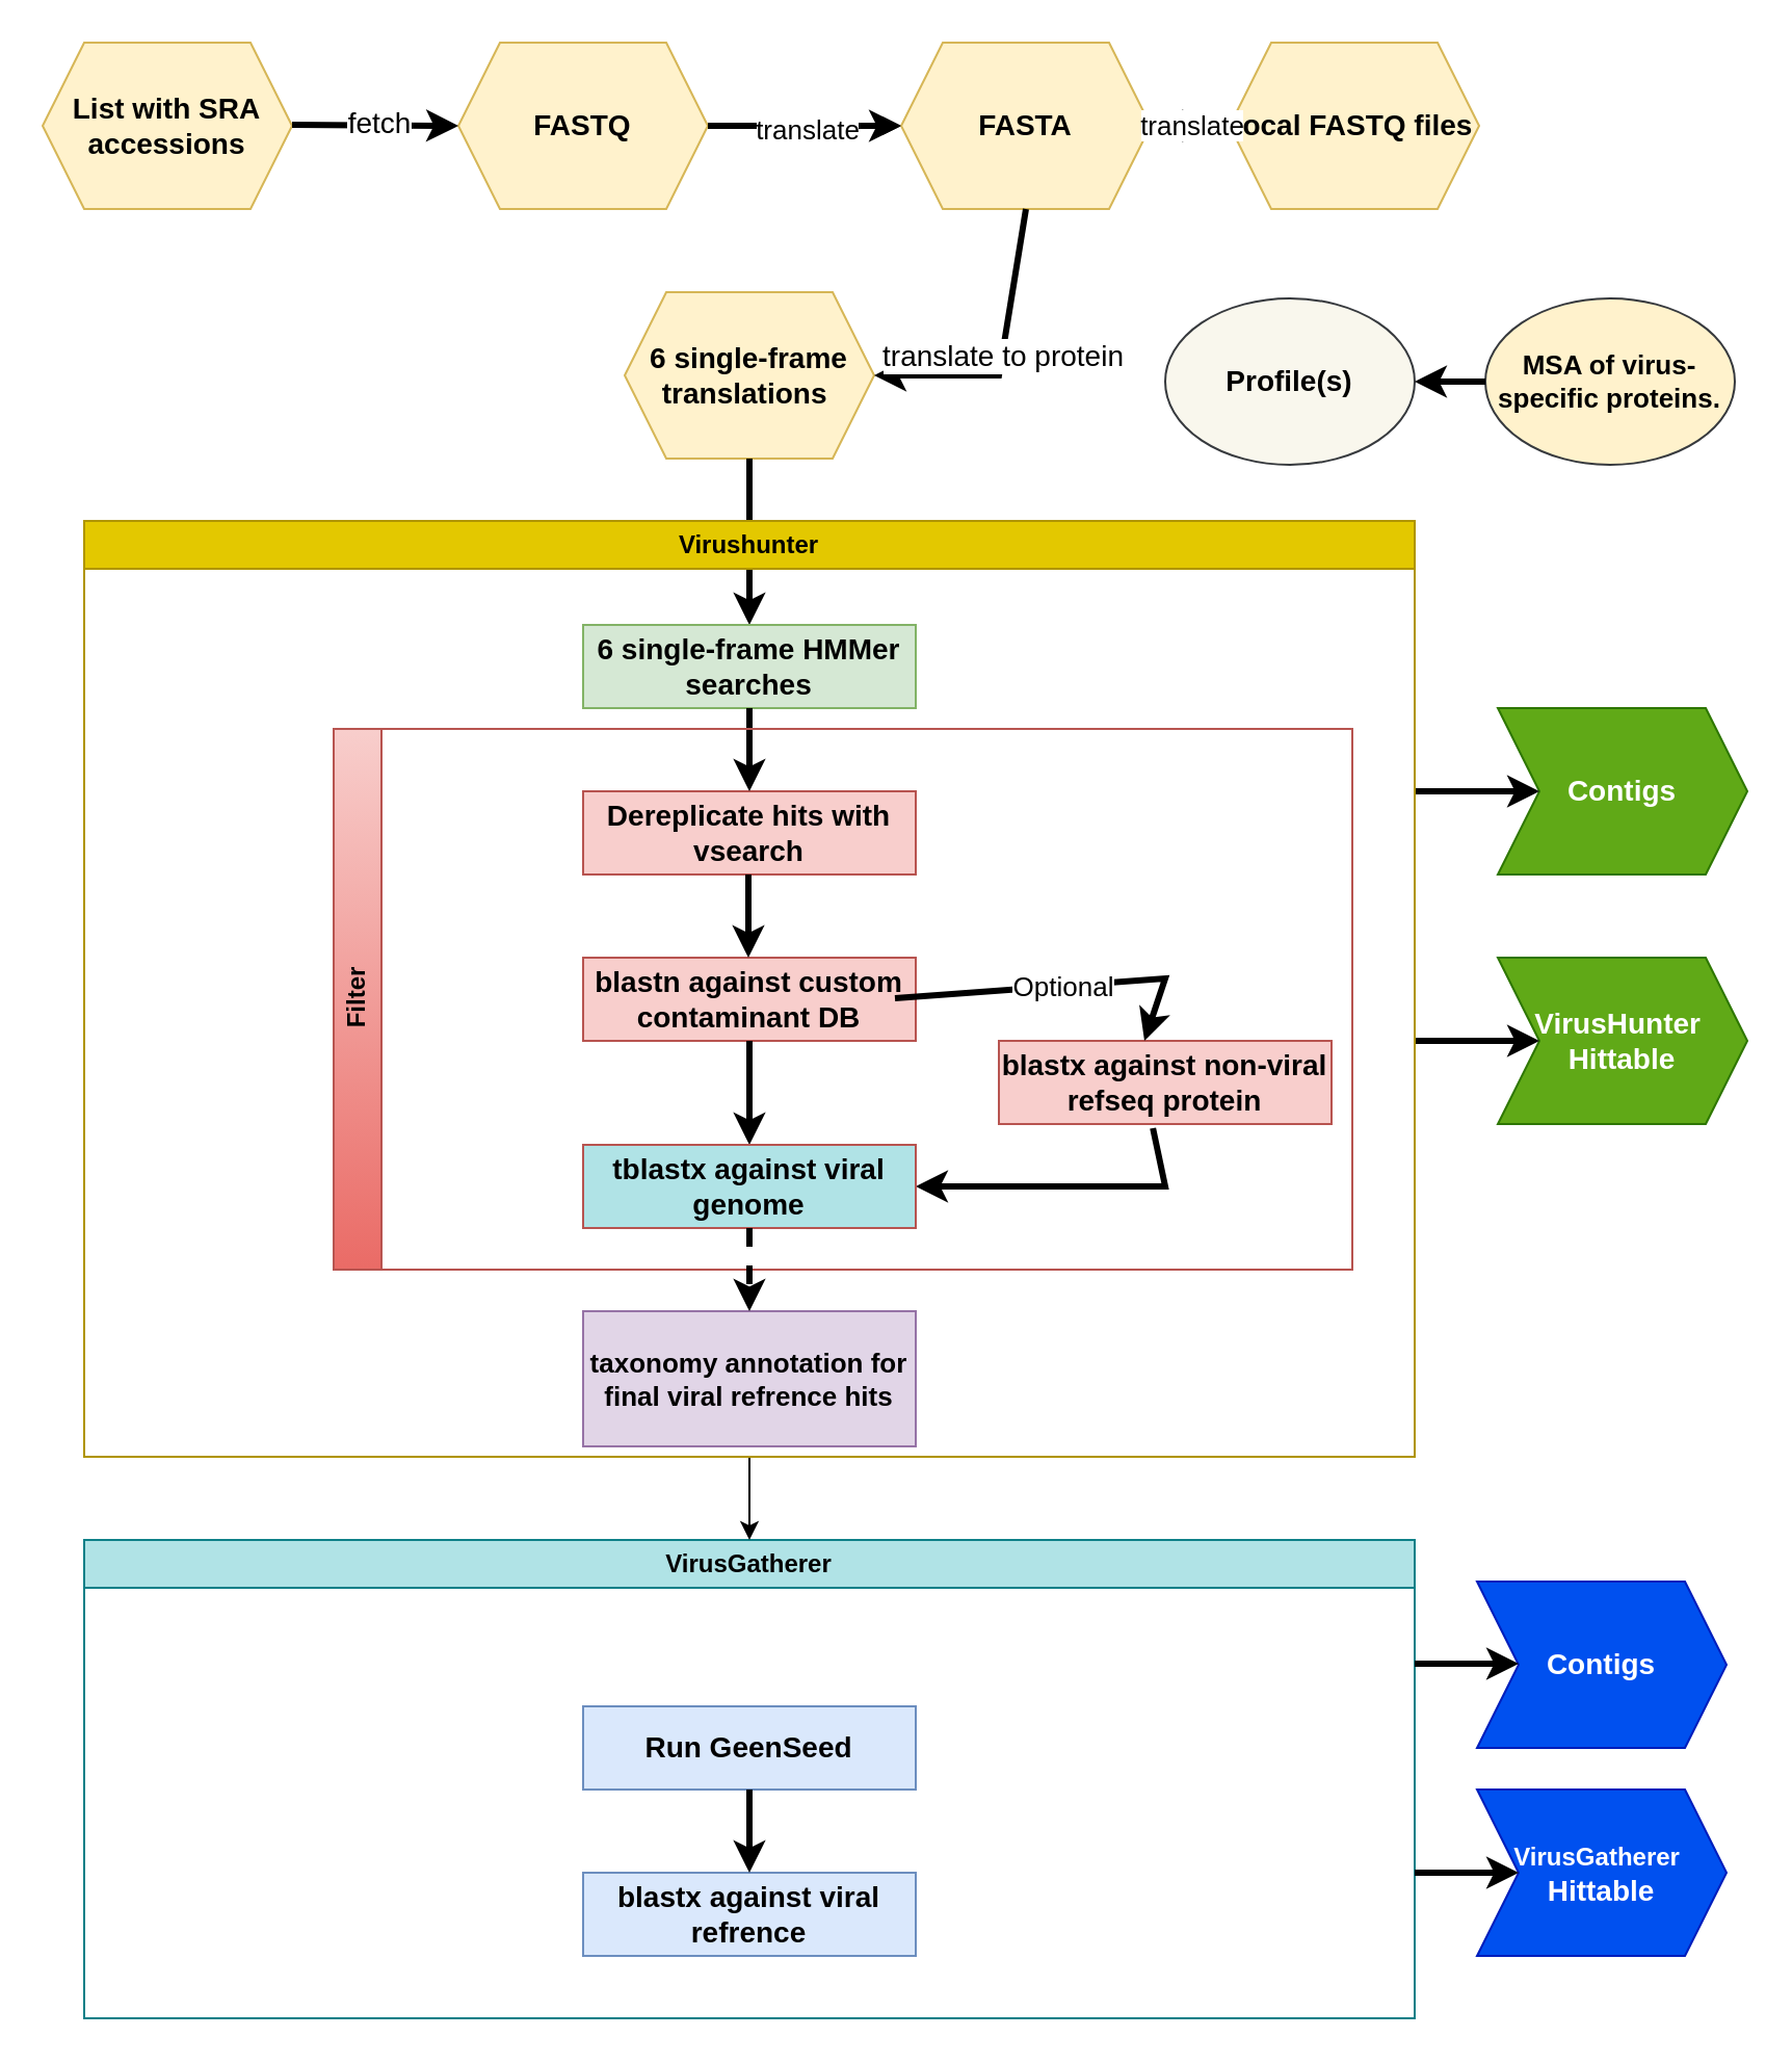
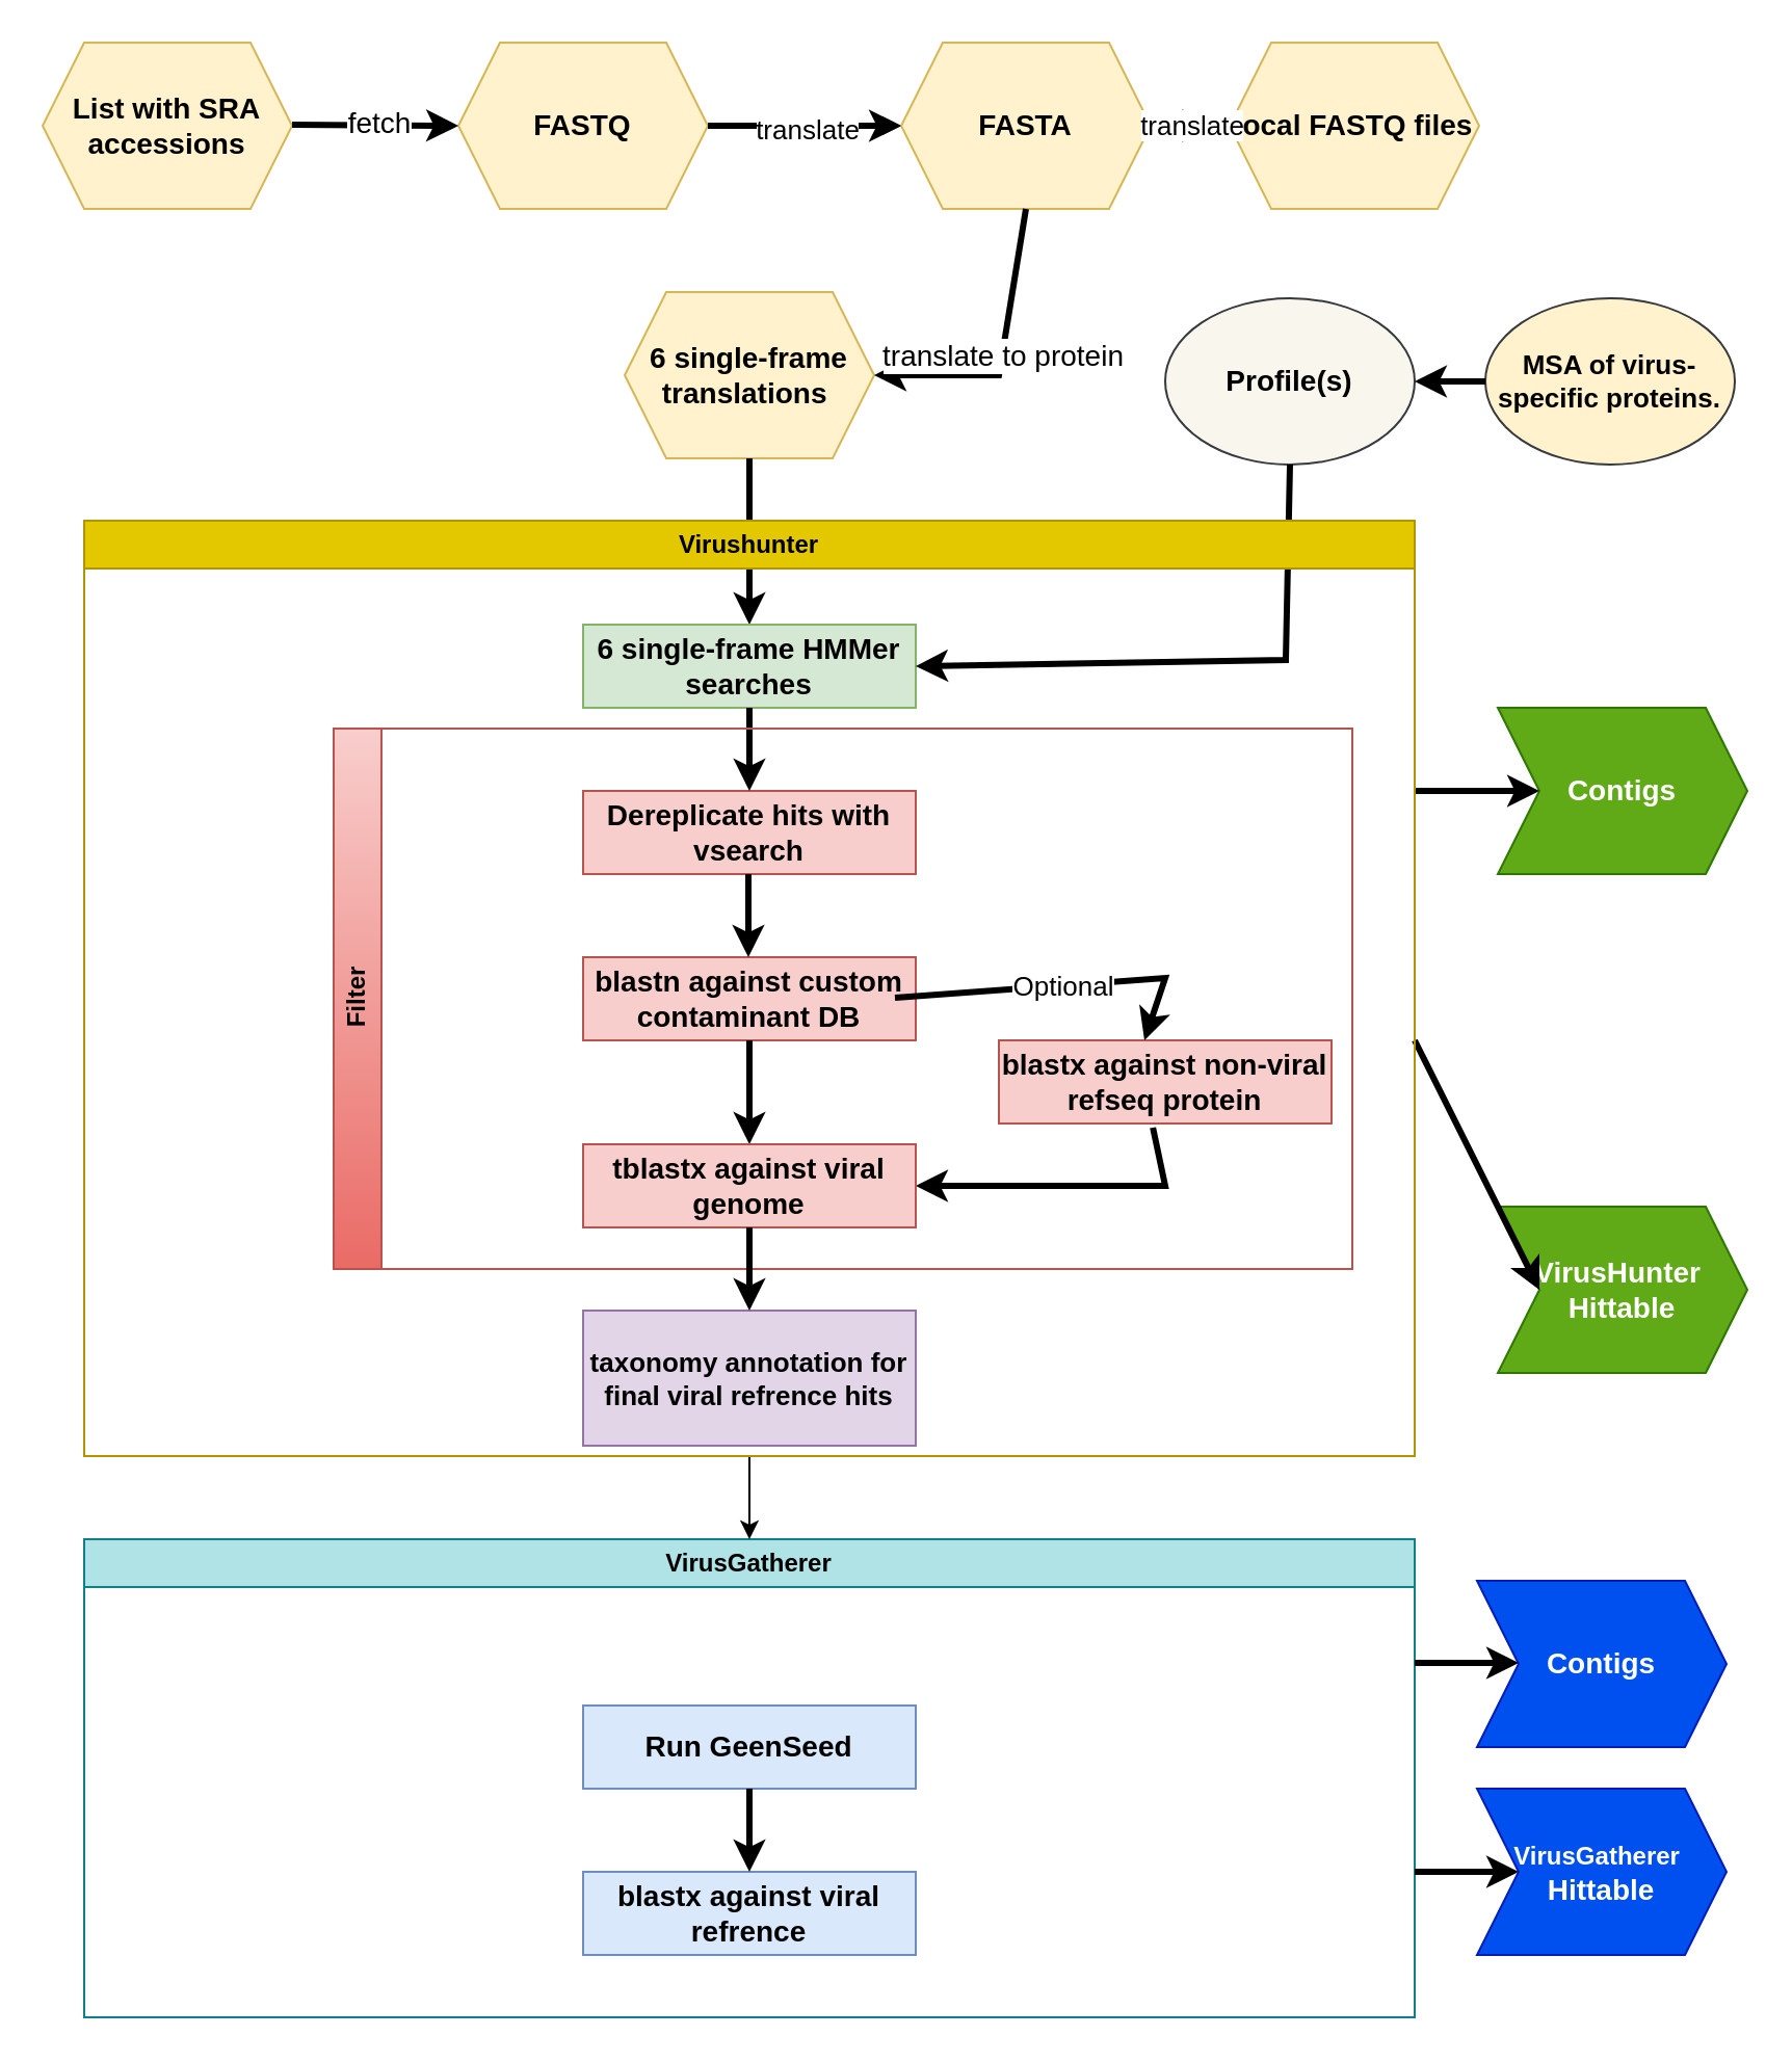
+ <mxCell id="46" value="" style="endArrow=classic;html=1;rounded=0;exitX=0.5;exitY=1;exitDx=0;exitDy=0;entryX=1;entryY=0.5;entryDx=0;entryDy=0;strokeWidth=3;" edge="1" parent="1" source="44" target="20"><mxGeometry width="50" height="50" relative="1" as="geometry"><mxPoint x="484" y="387" as="sourcePoint" /><mxPoint x="534" y="337" as="targetPoint" /><Array as="points"><mxPoint x="618" y="317" /></Array></mxGeometry></mxCell>
- <mxCell id="35" value="&lt;font style=&quot;font-size: 14px;&quot;&gt;&lt;b&gt;VirusHunter&amp;nbsp;&lt;/b&gt;&lt;/font&gt;&lt;div style=&quot;font-size: 14px;&quot;&gt;&lt;font style=&quot;font-size: 14px;&quot;&gt;&lt;b&gt;Hittable&lt;/b&gt;&lt;/font&gt;&lt;/div&gt;" style="shape=step;perimeter=stepPerimeter;whiteSpace=wrap;html=1;fixedSize=1;fillColor=#60a917;fontColor=#ffffff;strokeColor=#2D7600;" parent="1" vertex="1"><mxGeometry x="720" y="460" width="120" height="80" as="geometry" /></mxCell>
+ <mxCell id="35" value="&lt;font style=&quot;font-size: 14px;&quot;&gt;&lt;b&gt;VirusHunter&amp;nbsp;&lt;/b&gt;&lt;/font&gt;&lt;div style=&quot;font-size: 14px;&quot;&gt;&lt;font style=&quot;font-size: 14px;&quot;&gt;&lt;b&gt;Hittable&lt;/b&gt;&lt;/font&gt;&lt;/div&gt;" style="shape=step;perimeter=stepPerimeter;whiteSpace=wrap;html=1;fixedSize=1;fillColor=#60a917;fontColor=#ffffff;strokeColor=#2D7600;" parent="1" vertex="1"><mxGeometry x="720" y="580" width="120" height="80" as="geometry" /></mxCell>
- <mxCell id="49" value="&lt;font style=&quot;font-size: 14px;&quot;&gt;&lt;b&gt;tblastx against viral genome&lt;/b&gt;&lt;/font&gt;" style="rounded=0;whiteSpace=wrap;html=1;fillColor=#b0e3e6;strokeColor=#b85450;" vertex="1" parent="48"><mxGeometry x="120" y="200" width="160" height="40" as="geometry" /></mxCell>
+ <mxCell id="49" value="&lt;font style=&quot;font-size: 14px;&quot;&gt;&lt;b&gt;tblastx against viral genome&lt;/b&gt;&lt;/font&gt;" style="rounded=0;whiteSpace=wrap;html=1;fillColor=#f8cecc;strokeColor=#b85450;" vertex="1" parent="48"><mxGeometry x="120" y="200" width="160" height="40" as="geometry" /></mxCell>
- <mxCell id="51" value="" style="endArrow=classic;html=1;rounded=0;exitX=0.5;exitY=1;exitDx=0;exitDy=0;entryX=0.5;entryY=0;entryDx=0;entryDy=0;strokeWidth=3;dashed=1;" edge="1" parent="47" source="49" target="50"><mxGeometry width="50" height="50" relative="1" as="geometry"><mxPoint x="550" y="130" as="sourcePoint" /><mxPoint x="730" y="210" as="targetPoint" /></mxGeometry></mxCell>
+ <mxCell id="51" value="" style="endArrow=classic;html=1;rounded=0;exitX=0.5;exitY=1;exitDx=0;exitDy=0;entryX=0.5;entryY=0;entryDx=0;entryDy=0;strokeWidth=3;" edge="1" parent="47" source="49" target="50"><mxGeometry width="50" height="50" relative="1" as="geometry"><mxPoint x="550" y="130" as="sourcePoint" /><mxPoint x="730" y="210" as="targetPoint" /></mxGeometry></mxCell>
